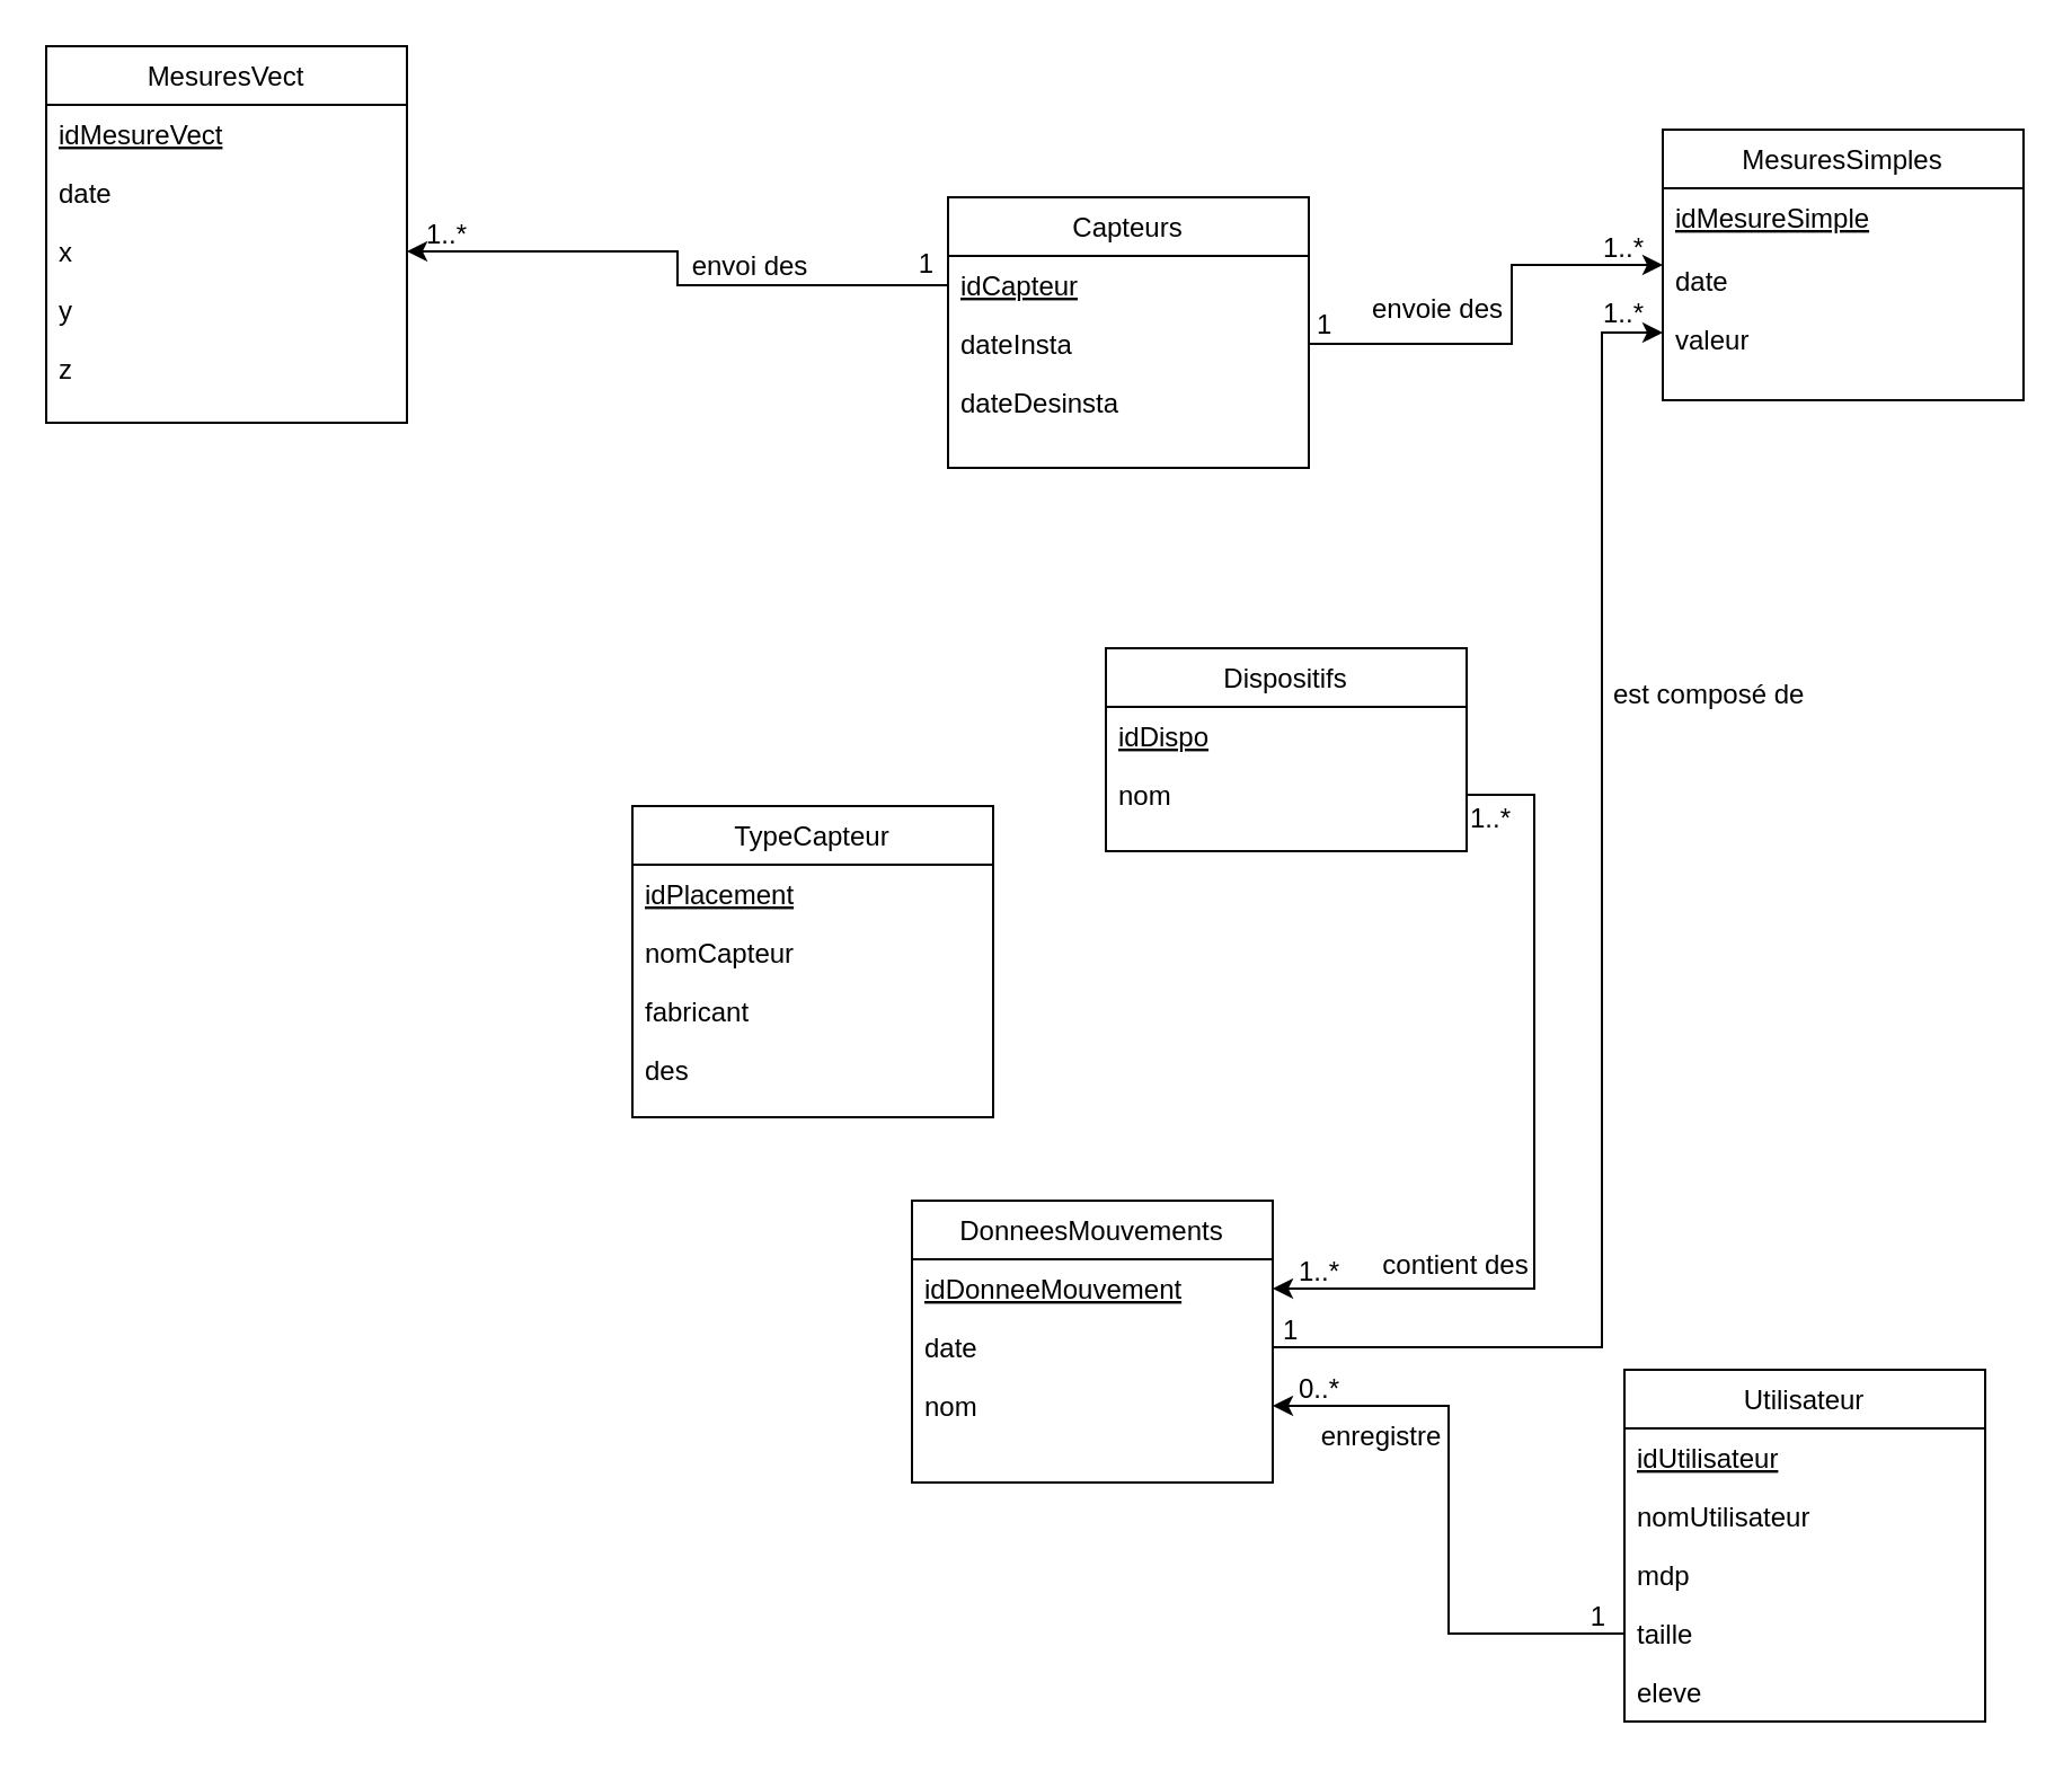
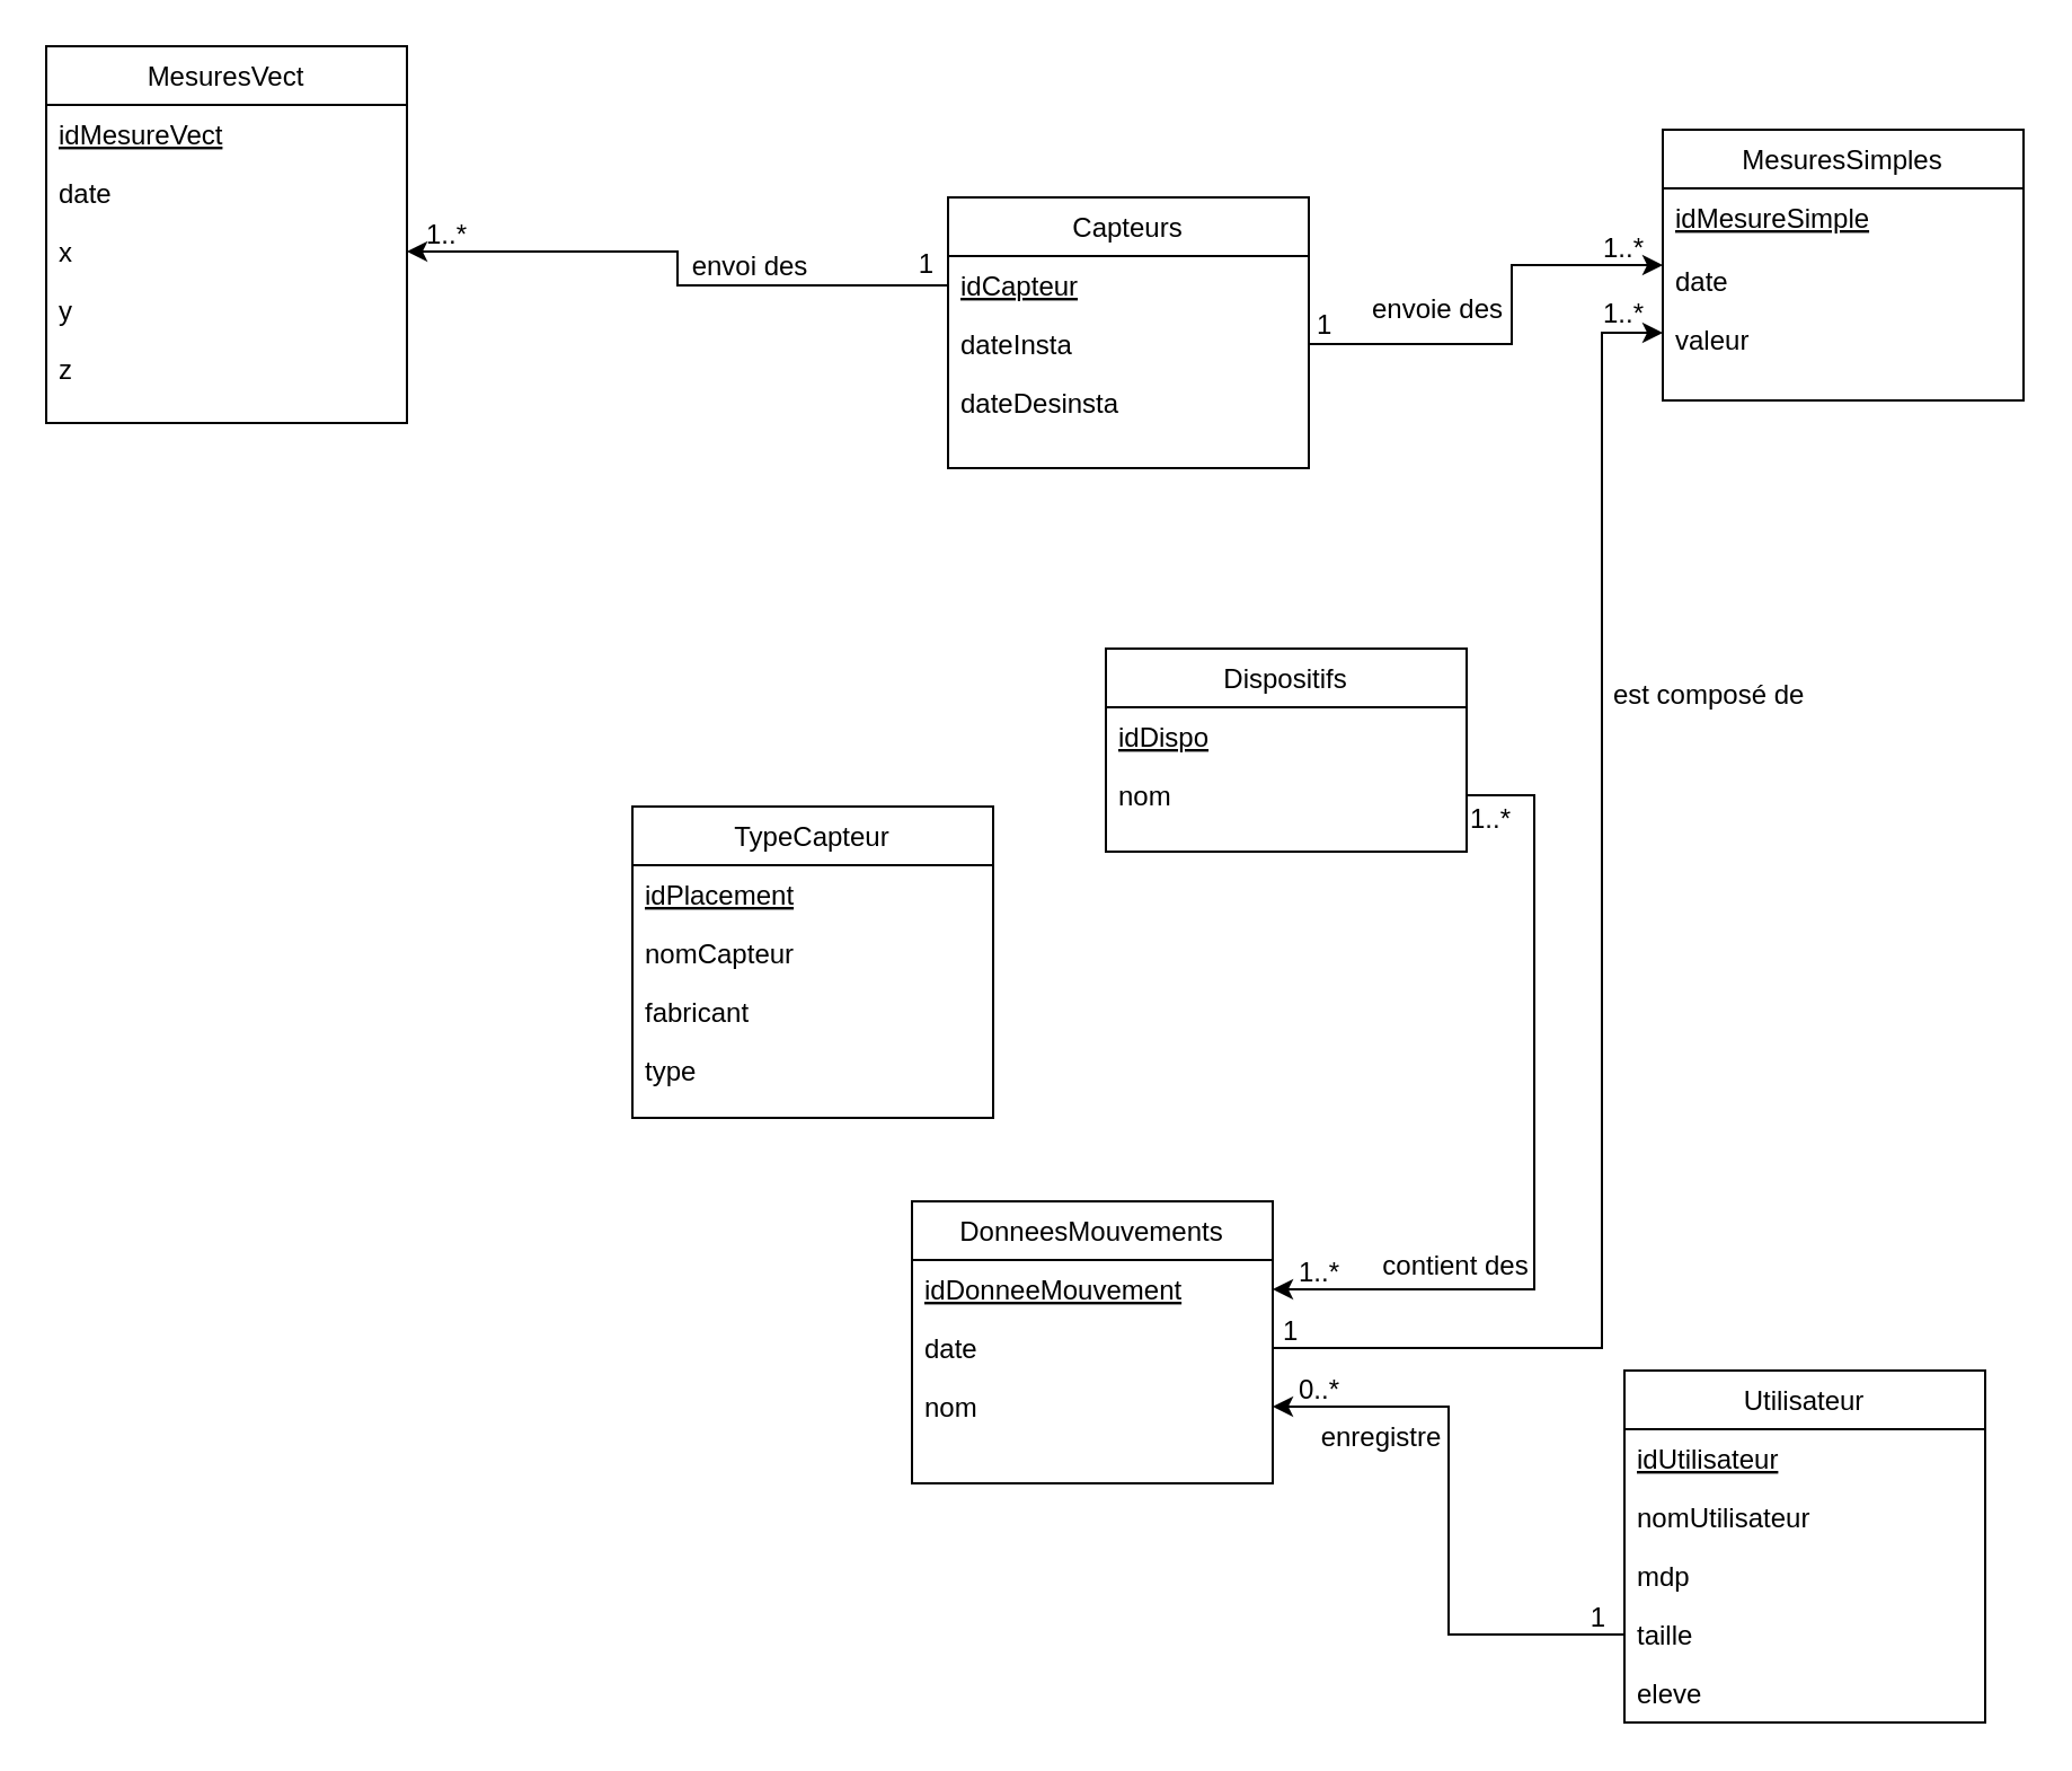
- <mxCell id="28" value="des" style="text;align=left;verticalAlign=top;spacingLeft=4;spacingRight=4;overflow=hidden;rotatable=0;points=[[0,0.5],[1,0.5]];portConstraint=eastwest;rounded=0;shadow=0;html=0;" parent="24" vertex="1"><mxGeometry y="104" width="160" height="26" as="geometry" /></mxCell>
+ <mxCell id="28" value="type" style="text;align=left;verticalAlign=top;spacingLeft=4;spacingRight=4;overflow=hidden;rotatable=0;points=[[0,0.5],[1,0.5]];portConstraint=eastwest;rounded=0;shadow=0;html=0;" parent="24" vertex="1"><mxGeometry y="104" width="160" height="26" as="geometry" /></mxCell>
